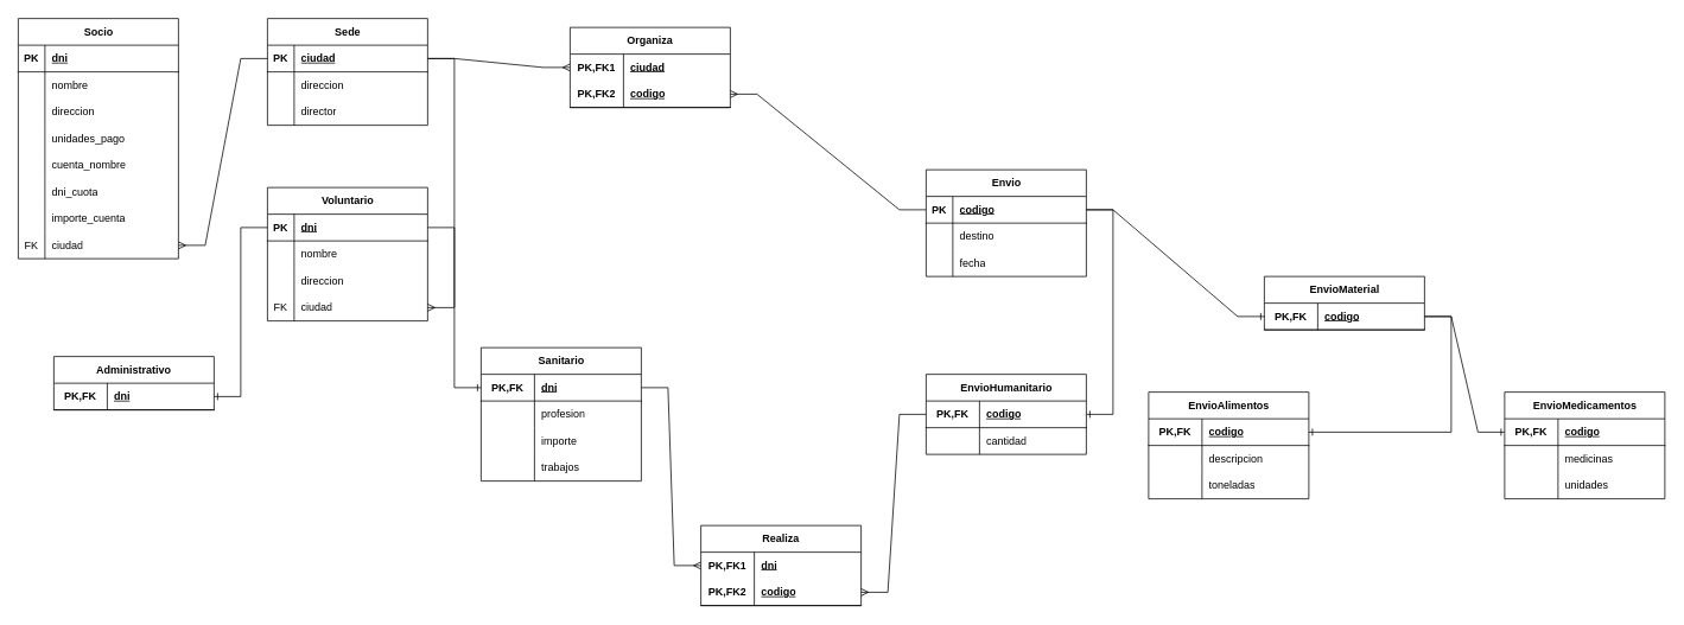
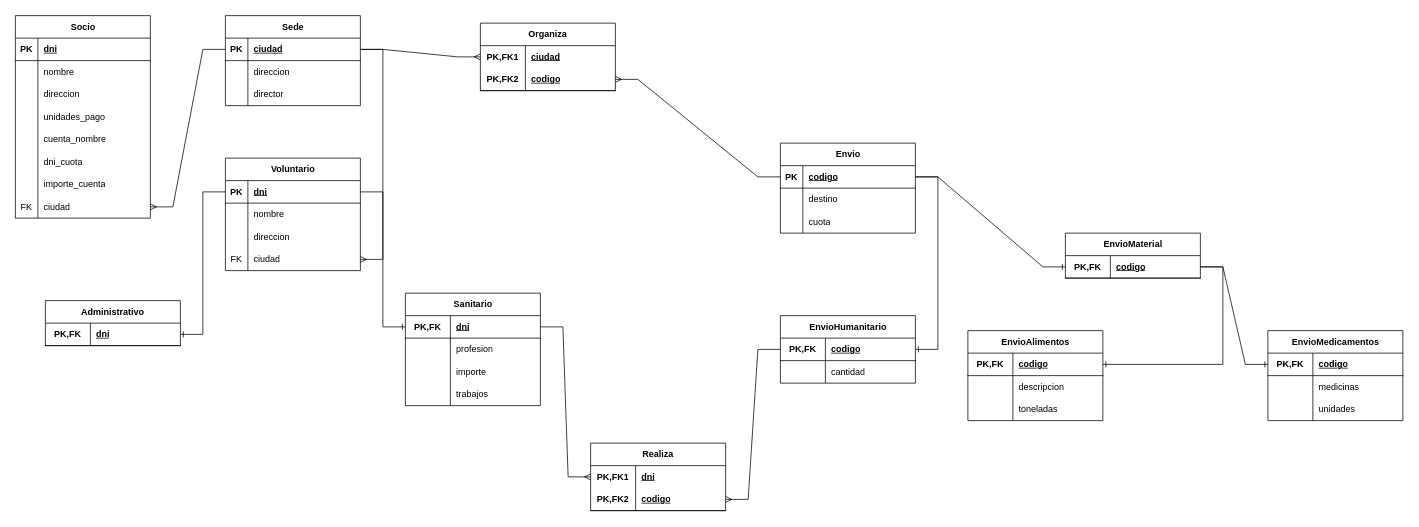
- <mxCell id="80" value="fecha" style="shape=partialRectangle;connectable=0;fillColor=none;top=0;left=0;bottom=0;right=0;align=left;spacingLeft=6;overflow=hidden;whiteSpace=wrap;html=1;" parent="78" vertex="1"><mxGeometry x="30" width="150" height="30" as="geometry"><mxRectangle width="150" height="30" as="alternateBounds" /></mxGeometry></mxCell>
+ <mxCell id="80" value="cuota" style="shape=partialRectangle;connectable=0;fillColor=none;top=0;left=0;bottom=0;right=0;align=left;spacingLeft=6;overflow=hidden;whiteSpace=wrap;html=1;" parent="78" vertex="1"><mxGeometry x="30" width="150" height="30" as="geometry"><mxRectangle width="150" height="30" as="alternateBounds" /></mxGeometry></mxCell>
